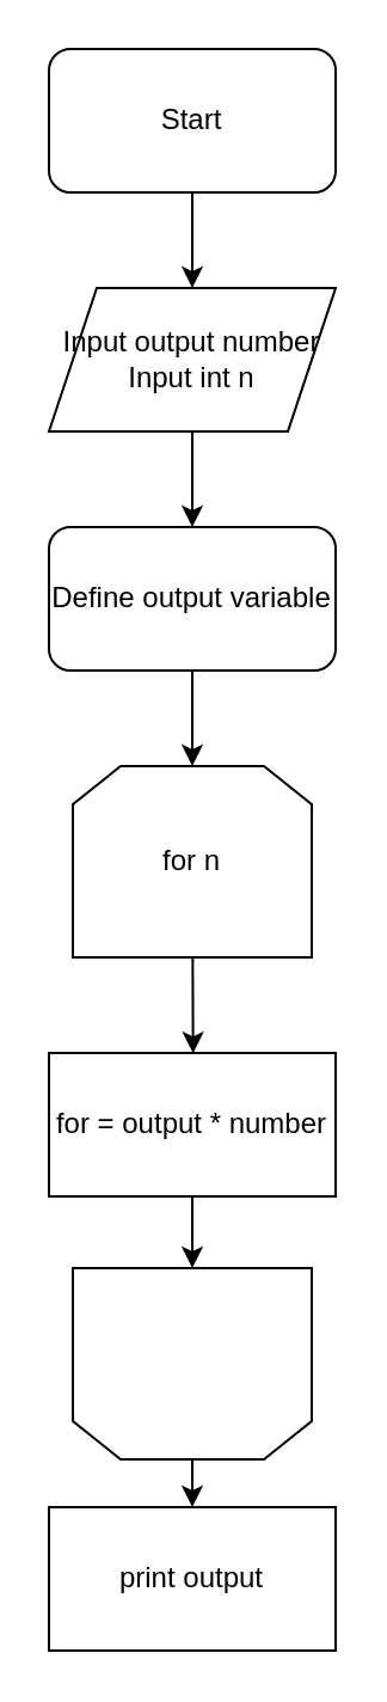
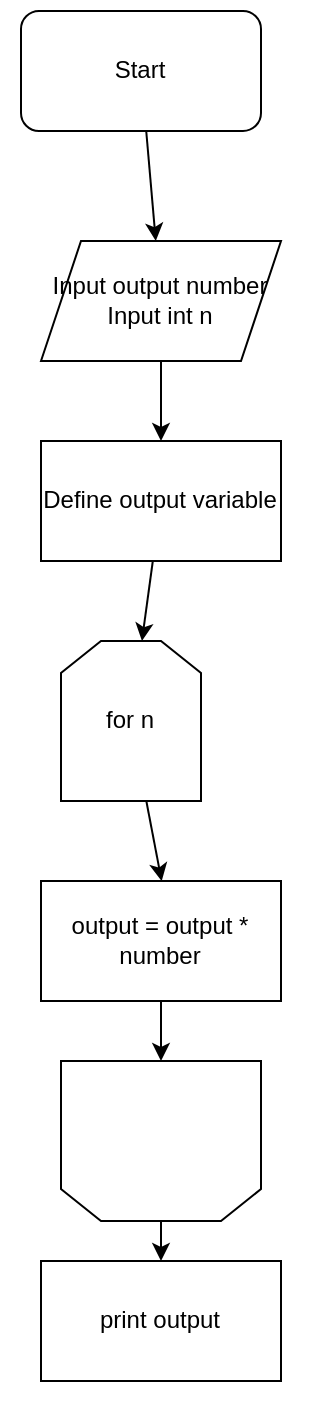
- <mxCell id="3" value="Start" style="rounded=1;whiteSpace=wrap;html=1;" parent="1" vertex="1"><mxGeometry x="20" y="20" width="120" height="60" as="geometry" /></mxCell>
+ <mxCell id="3" value="Start" style="rounded=1;whiteSpace=wrap;html=1;" parent="1" vertex="1"><mxGeometry x="10" y="5" width="120" height="60" as="geometry" /></mxCell>
- <mxCell id="7" value="Define output variable" style="whiteSpace=wrap;html=1;rounded=1;" parent="1" vertex="1"><mxGeometry x="20" y="220" width="120" height="60" as="geometry" /></mxCell>
+ <mxCell id="7" value="Define output variable" style="rounded=0;whiteSpace=wrap;html=1;" parent="1" vertex="1"><mxGeometry x="20" y="220" width="120" height="60" as="geometry" /></mxCell>
- <mxCell id="9" value="for n" style="shape=loopLimit;whiteSpace=wrap;html=1;" parent="1" vertex="1"><mxGeometry x="30" y="320" width="100" height="80" as="geometry" /></mxCell>
+ <mxCell id="9" value="for n" style="shape=loopLimit;whiteSpace=wrap;html=1;" parent="1" vertex="1"><mxGeometry x="30" y="320" width="70" height="80" as="geometry" /></mxCell>
- <mxCell id="11" value="for = output * number" style="rounded=0;whiteSpace=wrap;html=1;" parent="1" vertex="1"><mxGeometry x="20" y="440" width="120" height="60" as="geometry" /></mxCell>
+ <mxCell id="11" value="output = output * number" style="rounded=0;whiteSpace=wrap;html=1;" parent="1" vertex="1"><mxGeometry x="20" y="440" width="120" height="60" as="geometry" /></mxCell>
